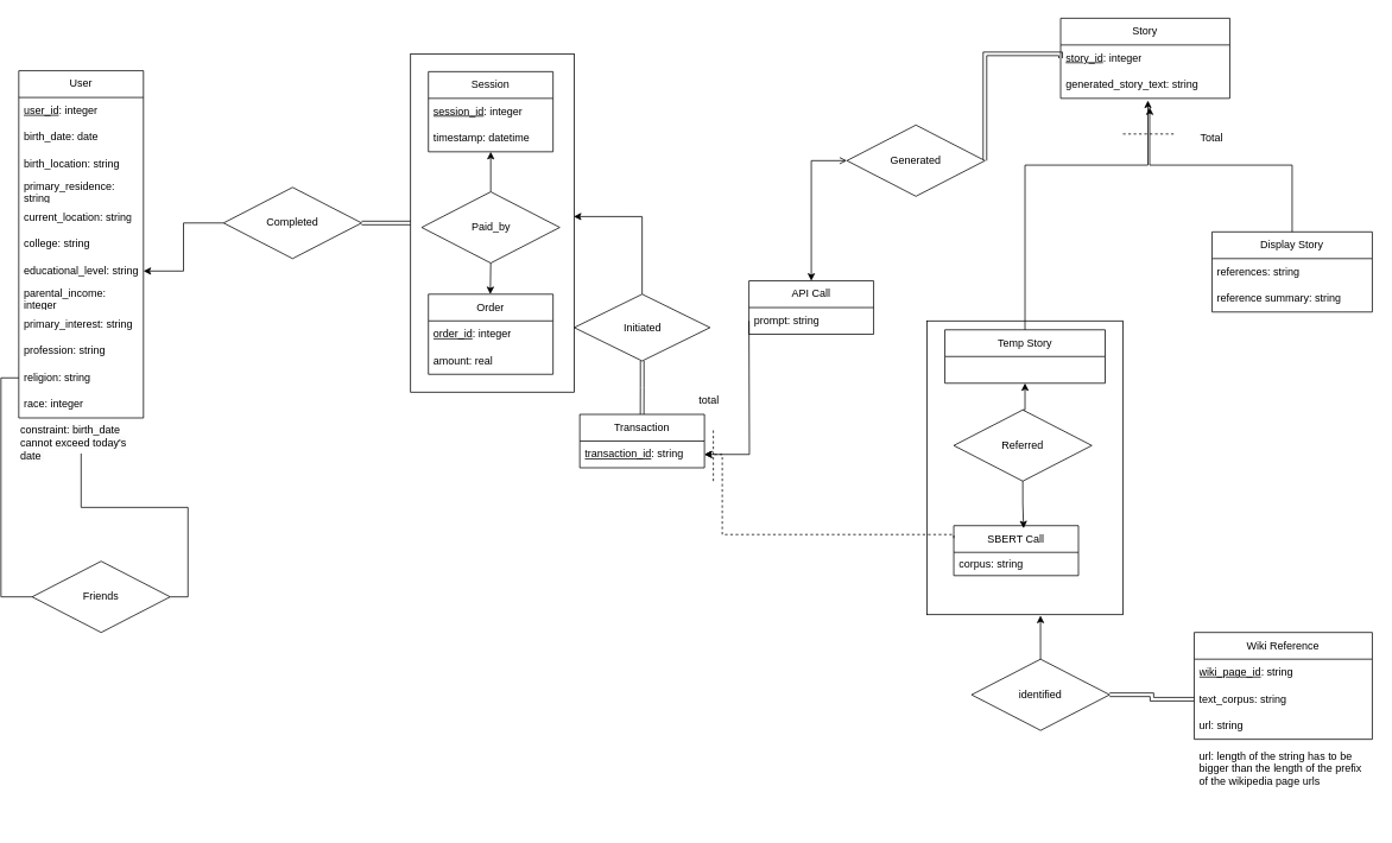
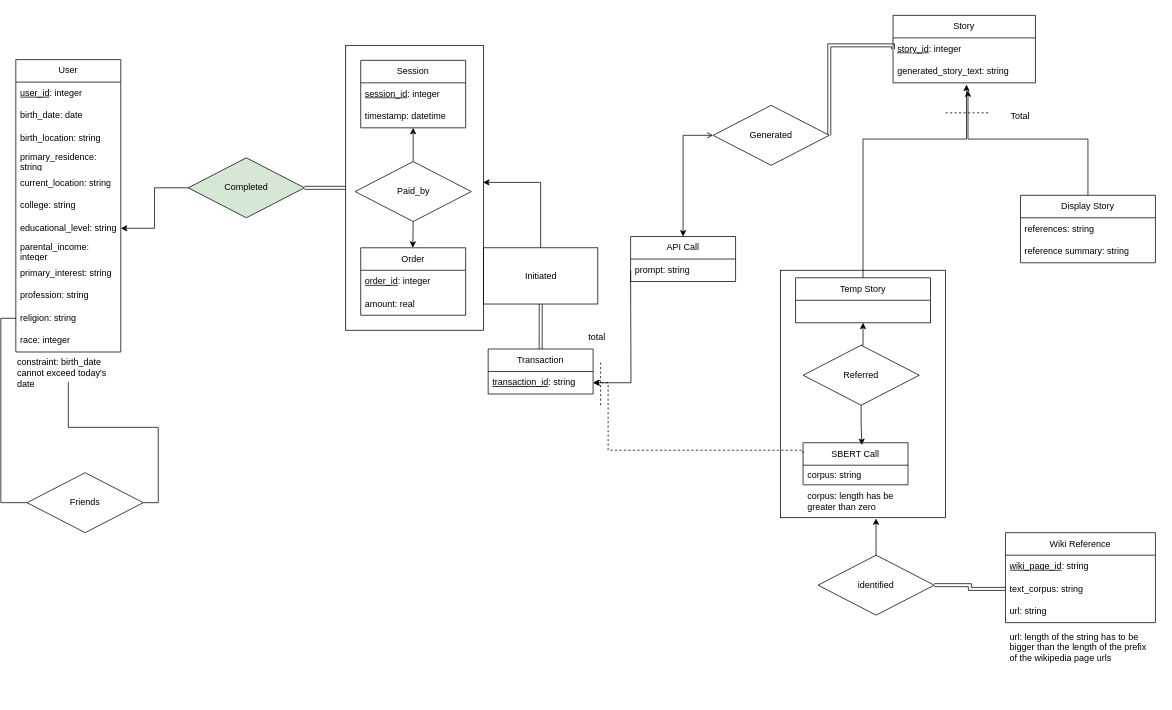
- <mxCell id="13" value="Completed" style="rhombus;whiteSpace=wrap;html=1;" parent="1" vertex="1"><mxGeometry x="250" y="210" width="155" height="80" as="geometry" /></mxCell>
+ <mxCell id="13" value="Completed" style="rhombus;whiteSpace=wrap;html=1;fillColor=#d5e8d4;" parent="1" vertex="1"><mxGeometry x="250" y="210" width="155" height="80" as="geometry" /></mxCell>
- <mxCell id="25" value="Initiated" style="rhombus;whiteSpace=wrap;html=1;" parent="1" vertex="1"><mxGeometry x="643.75" y="330" width="152.5" height="75" as="geometry" /></mxCell>
+ <mxCell id="25" value="Initiated" style="whiteSpace=wrap;html=1;rounded=0;" parent="1" vertex="1"><mxGeometry x="643.75" y="330" width="152.5" height="75" as="geometry" /></mxCell>
+ <mxCell id="44" value="corpus: length has be greater than zero" style="text;strokeColor=none;fillColor=none;align=left;verticalAlign=middle;spacingLeft=4;spacingRight=4;overflow=hidden;points=[[0,0.5],[1,0.5]];portConstraint=eastwest;rotatable=0;whiteSpace=wrap;html=1;" parent="41" vertex="1"><mxGeometry y="60.968" width="140" height="34.839" as="geometry" /></mxCell>
